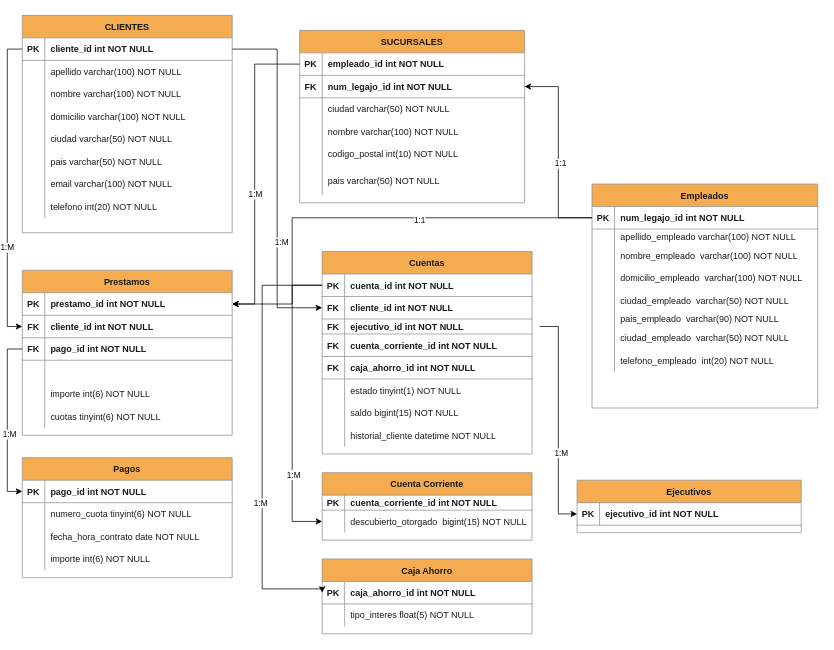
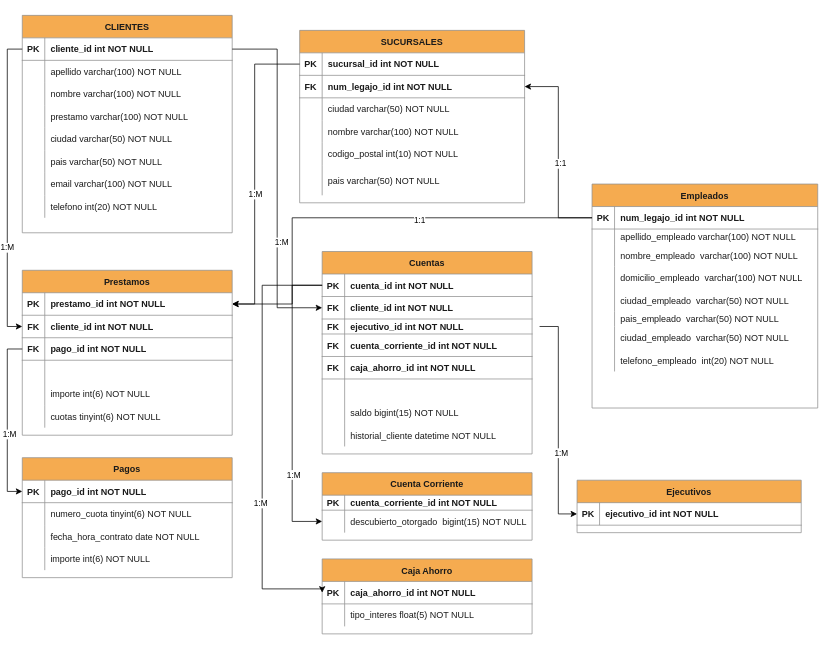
- <mxCell id="70" value="empleado_id int NOT NULL " style="shape=partialRectangle;overflow=hidden;connectable=0;fillColor=none;top=0;left=0;bottom=0;right=0;align=left;spacingLeft=6;fontStyle=1;labelBackgroundColor=none;strokeColor=#909090;fontColor=#1A1A1A;rounded=0;" vertex="1" parent="68"><mxGeometry x="30" width="270" height="30" as="geometry"><mxRectangle width="270" height="30" as="alternateBounds" /></mxGeometry></mxCell>
+ <mxCell id="70" value="sucursal_id int NOT NULL " style="shape=partialRectangle;overflow=hidden;connectable=0;fillColor=none;top=0;left=0;bottom=0;right=0;align=left;spacingLeft=6;fontStyle=1;labelBackgroundColor=none;strokeColor=#909090;fontColor=#1A1A1A;rounded=0;" vertex="1" parent="68"><mxGeometry x="30" width="270" height="30" as="geometry"><mxRectangle width="270" height="30" as="alternateBounds" /></mxGeometry></mxCell>
- <mxCell id="15" value="domicilio varchar(100) NOT NULL" style="shape=partialRectangle;overflow=hidden;connectable=0;fillColor=none;top=0;left=0;bottom=0;right=0;align=left;spacingLeft=6;labelBackgroundColor=none;strokeColor=#909090;fontColor=#1A1A1A;rounded=0;" vertex="1" parent="13"><mxGeometry x="30" width="250" height="30" as="geometry"><mxRectangle width="250" height="30" as="alternateBounds" /></mxGeometry></mxCell>
+ <mxCell id="15" value="prestamo varchar(100) NOT NULL" style="shape=partialRectangle;overflow=hidden;connectable=0;fillColor=none;top=0;left=0;bottom=0;right=0;align=left;spacingLeft=6;labelBackgroundColor=none;strokeColor=#909090;fontColor=#1A1A1A;rounded=0;" vertex="1" parent="13"><mxGeometry x="30" width="250" height="30" as="geometry"><mxRectangle width="250" height="30" as="alternateBounds" /></mxGeometry></mxCell>
- <mxCell id="139" value="pais_empleado  varchar(90) NOT NULL" style="shape=partialRectangle;overflow=hidden;connectable=0;fillColor=none;top=0;left=0;bottom=0;right=0;align=left;spacingLeft=6;labelBackgroundColor=none;strokeColor=#909090;fontColor=#1A1A1A;rounded=0;" vertex="1" parent="137"><mxGeometry x="30" width="271" height="20" as="geometry"><mxRectangle width="271" height="20" as="alternateBounds" /></mxGeometry></mxCell>
+ <mxCell id="139" value="pais_empleado  varchar(50) NOT NULL" style="shape=partialRectangle;overflow=hidden;connectable=0;fillColor=none;top=0;left=0;bottom=0;right=0;align=left;spacingLeft=6;labelBackgroundColor=none;strokeColor=#909090;fontColor=#1A1A1A;rounded=0;" vertex="1" parent="137"><mxGeometry x="30" width="271" height="20" as="geometry"><mxRectangle width="271" height="20" as="alternateBounds" /></mxGeometry></mxCell>
- <mxCell id="46" value="estado tinyint(1) NOT NULL" style="shape=partialRectangle;overflow=hidden;connectable=0;fillColor=none;top=0;left=0;bottom=0;right=0;align=left;spacingLeft=6;labelBackgroundColor=none;strokeColor=#909090;fontColor=#1A1A1A;rounded=0;" vertex="1" parent="44"><mxGeometry x="30" width="250" height="30" as="geometry"><mxRectangle width="250" height="30" as="alternateBounds" /></mxGeometry></mxCell>
